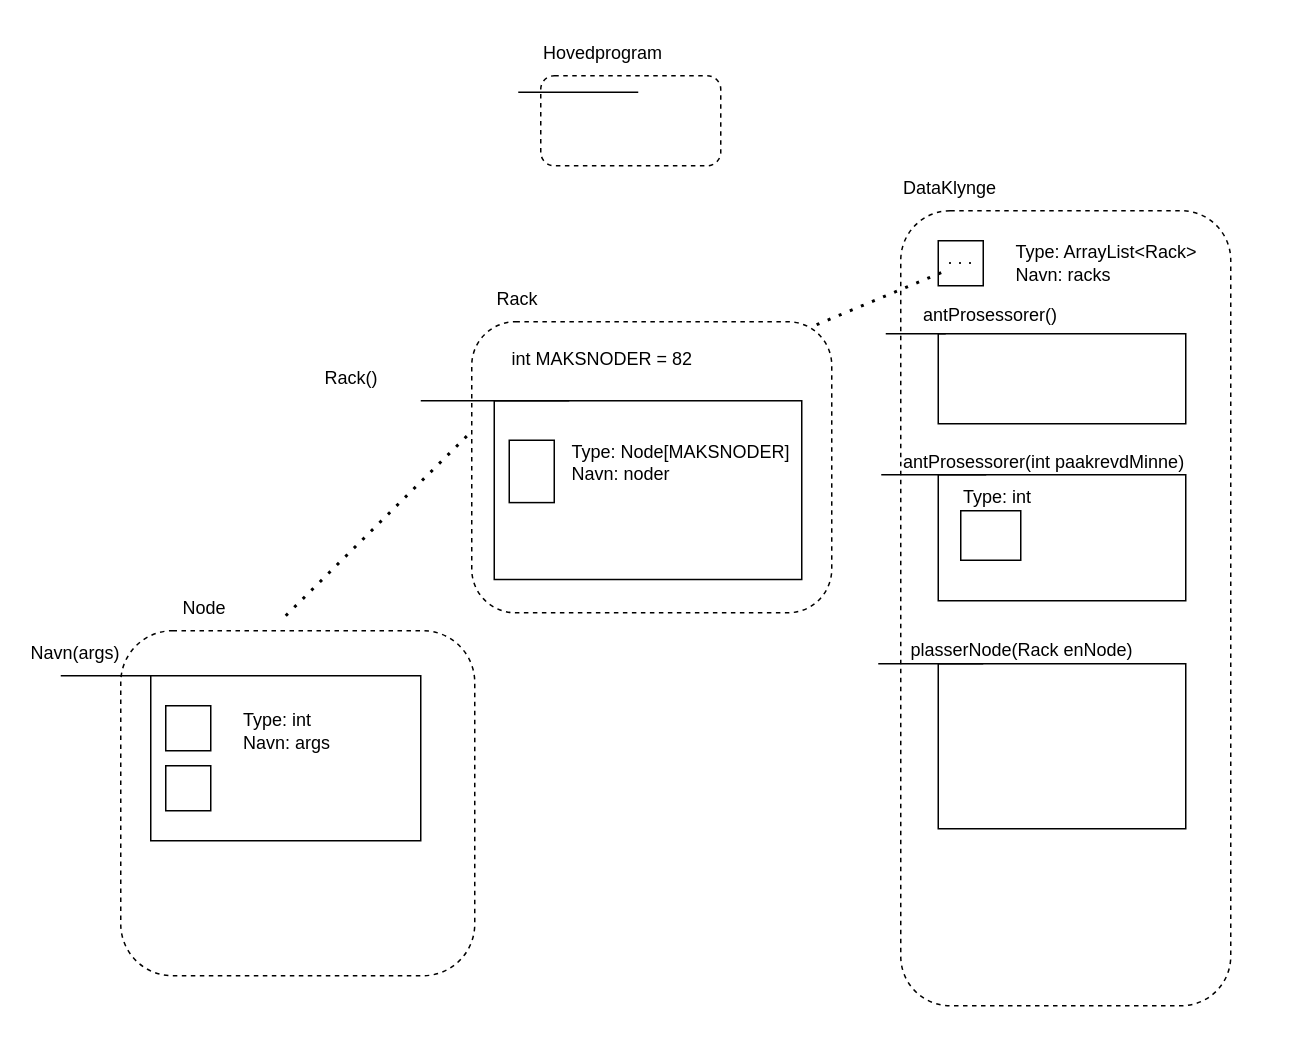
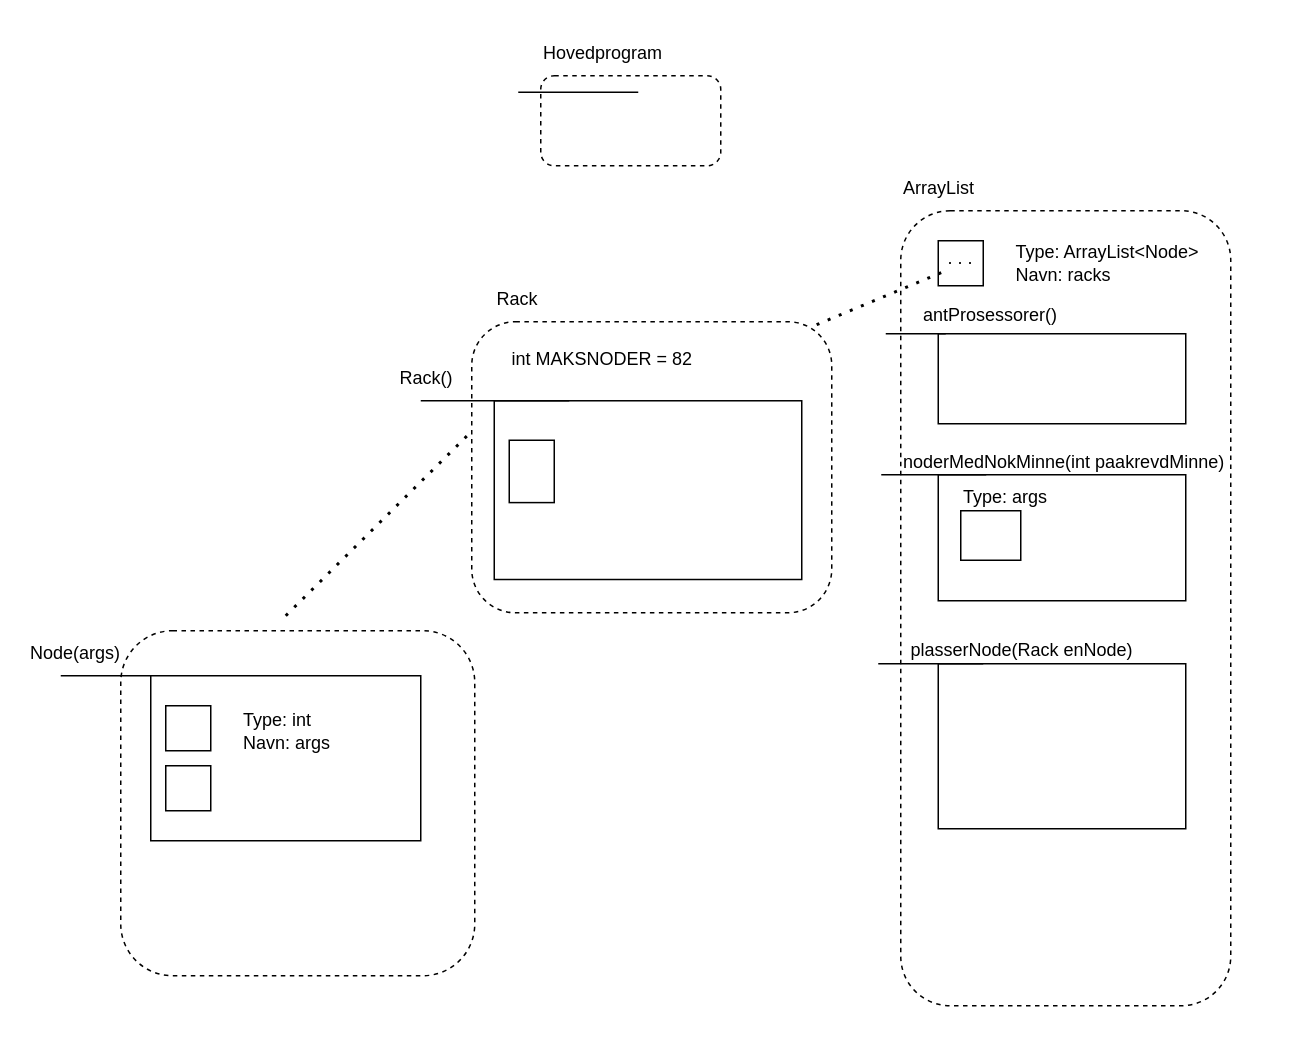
- <mxCell id="16" value="DataKlynge" style="text;html=1;strokeColor=none;fillColor=none;align=left;verticalAlign=middle;whiteSpace=wrap;rounded=0;dashed=1;" parent="14" vertex="1"><mxGeometry width="190" height="30" as="geometry" /></mxCell>
+ <mxCell id="16" value="ArrayList" style="text;html=1;strokeColor=none;fillColor=none;align=left;verticalAlign=middle;whiteSpace=wrap;rounded=0;dashed=1;" parent="14" vertex="1"><mxGeometry width="190" height="30" as="geometry" /></mxCell>
- <mxCell id="17" value="&lt;div align=&quot;left&quot;&gt;Type: ArrayList&amp;lt;Rack&amp;gt;&lt;br&gt;&lt;/div&gt;&lt;div align=&quot;left&quot;&gt;Navn: racks&lt;br&gt;&lt;/div&gt;" style="text;html=1;strokeColor=none;fillColor=none;align=left;verticalAlign=middle;whiteSpace=wrap;rounded=0;" parent="14" vertex="1"><mxGeometry x="75" y="50" width="130" height="30" as="geometry" /></mxCell>
+ <mxCell id="17" value="&lt;div align=&quot;left&quot;&gt;Type: ArrayList&amp;lt;Node&amp;gt;&lt;br&gt;&lt;/div&gt;&lt;div align=&quot;left&quot;&gt;Navn: racks&lt;br&gt;&lt;/div&gt;" style="text;html=1;strokeColor=none;fillColor=none;align=left;verticalAlign=middle;whiteSpace=wrap;rounded=0;" parent="14" vertex="1"><mxGeometry x="75" y="50" width="130" height="30" as="geometry" /></mxCell>
- <mxCell id="37" value="Rack()" style="text;html=1;strokeColor=none;fillColor=none;align=center;verticalAlign=middle;whiteSpace=wrap;rounded=0;" vertex="1" parent="1"><mxGeometry x="204" y="236.67" width="60" height="30" as="geometry" /></mxCell>
+ <mxCell id="37" value="Rack()" style="text;html=1;strokeColor=none;fillColor=none;align=center;verticalAlign=middle;whiteSpace=wrap;rounded=0;" vertex="1" parent="1"><mxGeometry x="254" y="236.67" width="60" height="30" as="geometry" /></mxCell>
- <mxCell id="10" value="&lt;div align=&quot;left&quot;&gt;Type: Node[MAKSNODER]&lt;br&gt;&lt;/div&gt;&lt;div align=&quot;left&quot;&gt;Navn: noder&lt;br&gt;&lt;/div&gt;" style="text;html=1;strokeColor=none;fillColor=none;align=left;verticalAlign=middle;whiteSpace=wrap;rounded=0;" parent="6" vertex="1"><mxGeometry x="65" y="109.458" width="155" height="41.566" as="geometry" /></mxCell>
- <mxCell id="22" value="antProsessorer(int paakrevdMinne)" style="text;html=1;strokeColor=none;fillColor=none;align=left;verticalAlign=middle;whiteSpace=wrap;rounded=0;" vertex="1" parent="14"><mxGeometry y="183" width="220" height="30" as="geometry" /></mxCell>
+ <mxCell id="22" value="noderMedNokMinne(int paakrevdMinne)" style="text;html=1;strokeColor=none;fillColor=none;align=left;verticalAlign=middle;whiteSpace=wrap;rounded=0;" vertex="1" parent="14"><mxGeometry y="183" width="220" height="30" as="geometry" /></mxCell>
- <mxCell id="24" value="&lt;div align=&quot;left&quot;&gt;Type: int&lt;/div&gt;" style="text;html=1;strokeColor=none;fillColor=none;align=left;verticalAlign=middle;whiteSpace=wrap;rounded=0;" vertex="1" parent="14"><mxGeometry x="40" y="199.998" width="155" height="41.566" as="geometry" /></mxCell>
+ <mxCell id="24" value="&lt;div align=&quot;left&quot;&gt;Type: args&lt;/div&gt;" style="text;html=1;strokeColor=none;fillColor=none;align=left;verticalAlign=middle;whiteSpace=wrap;rounded=0;" vertex="1" parent="14"><mxGeometry x="40" y="199.998" width="155" height="41.566" as="geometry" /></mxCell>
- <mxCell id="38" value="Node" style="text;html=1;strokeColor=none;fillColor=none;align=center;verticalAlign=middle;whiteSpace=wrap;rounded=0;" vertex="1" parent="1"><mxGeometry x="106" y="390" width="60" height="30" as="geometry" /></mxCell>
- <mxCell id="36" value="Navn(args)" style="text;html=1;strokeColor=none;fillColor=none;align=center;verticalAlign=middle;whiteSpace=wrap;rounded=0;" vertex="1" parent="1"><mxGeometry y="420" width="60" height="30" as="geometry" x="20" /></mxCell>
+ <mxCell id="36" value="Node(args)" style="text;html=1;strokeColor=none;fillColor=none;align=center;verticalAlign=middle;whiteSpace=wrap;rounded=0;" vertex="1" parent="1"><mxGeometry y="420" width="60" height="30" as="geometry" x="20" /></mxCell>
